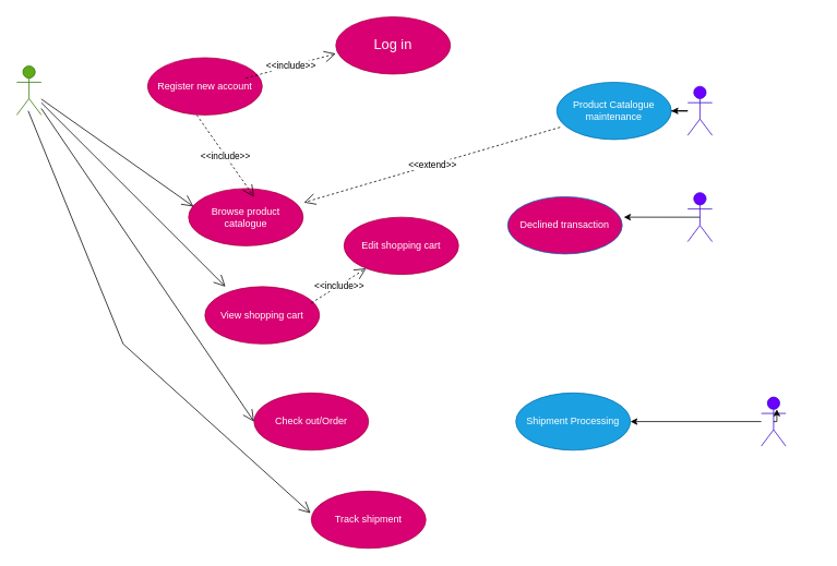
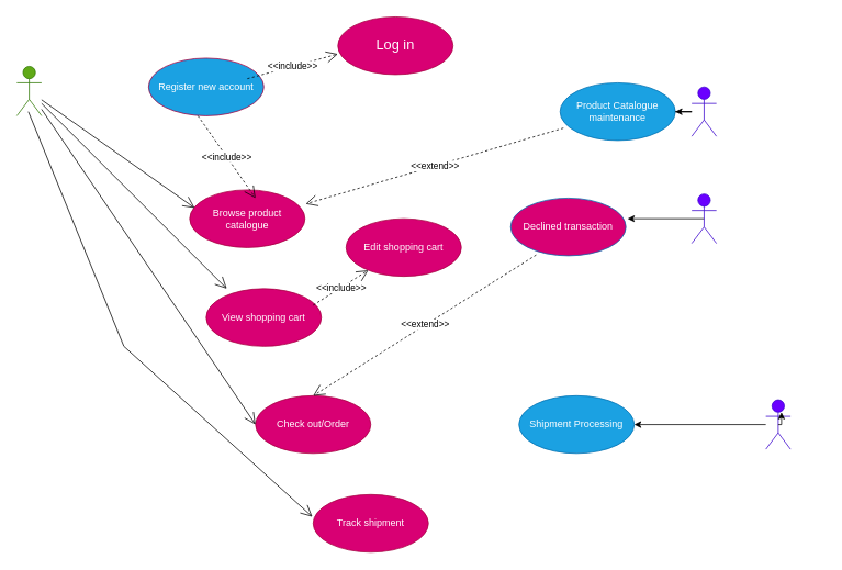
- <mxCell id="2" value="Register new account" style="ellipse;whiteSpace=wrap;html=1;fillColor=#d80073;fontColor=#ffffff;strokeColor=#A50040;" vertex="1" parent="1"><mxGeometry x="180" y="70" width="140" height="70" as="geometry" /></mxCell>
+ <mxCell id="2" value="Register new account" style="ellipse;whiteSpace=wrap;html=1;fillColor=#1ba1e2;fontColor=#ffffff;strokeColor=#A50040;" vertex="1" parent="1"><mxGeometry x="180" y="70" width="140" height="70" as="geometry" /></mxCell>
+ <mxCell id="10" value="&amp;lt;&amp;lt;extend&amp;gt;&amp;gt;" style="endArrow=open;endSize=12;dashed=1;html=1;rounded=0;entryX=0.5;entryY=0;entryDx=0;entryDy=0;exitX=0.221;exitY=0.986;exitDx=0;exitDy=0;exitPerimeter=0;" edge="1" parent="1" source="11" target="7"><mxGeometry width="160" relative="1" as="geometry"><mxPoint x="640" y="300" as="sourcePoint" /><mxPoint x="500" y="430" as="targetPoint" /></mxGeometry></mxCell>
